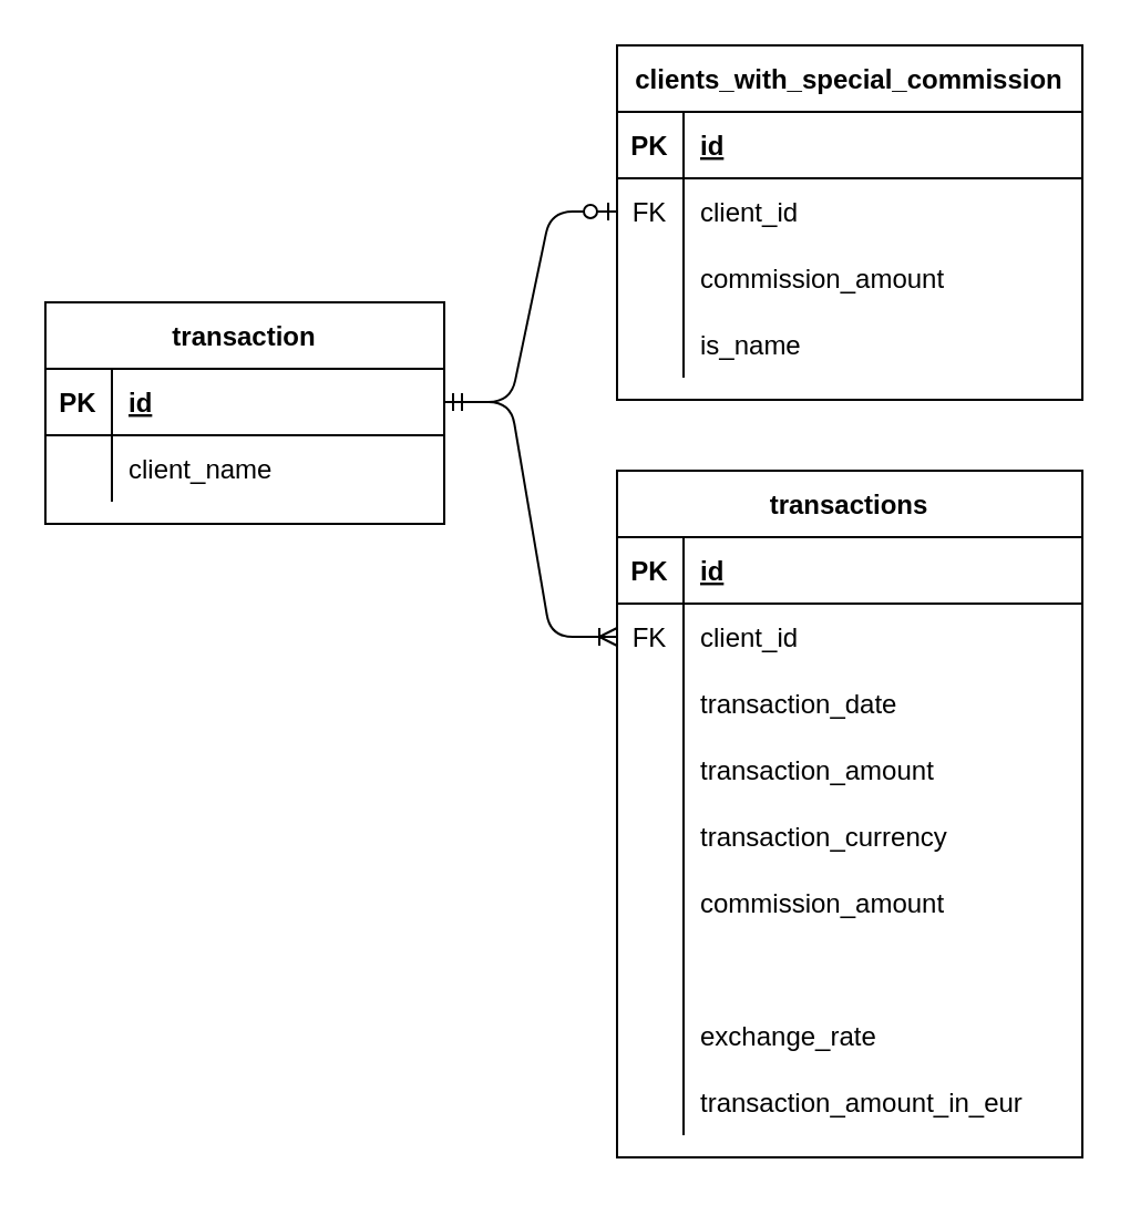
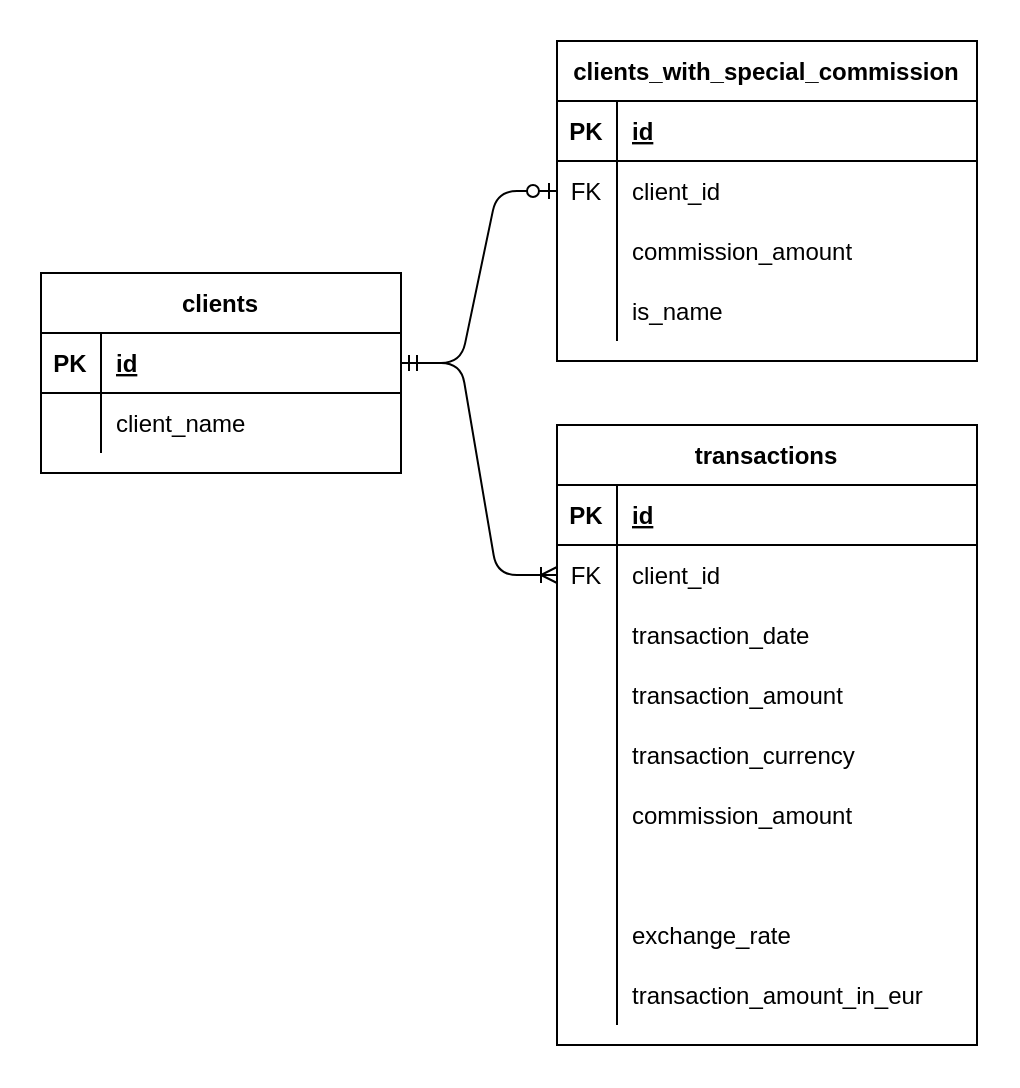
- <mxCell id="2" value="transaction" style="shape=table;startSize=30;container=1;collapsible=1;childLayout=tableLayout;fixedRows=1;rowLines=0;fontStyle=1;align=center;resizeLast=1;" parent="1" vertex="1"><mxGeometry x="20" y="136" width="180" height="100" as="geometry" /></mxCell>
+ <mxCell id="2" value="clients" style="shape=table;startSize=30;container=1;collapsible=1;childLayout=tableLayout;fixedRows=1;rowLines=0;fontStyle=1;align=center;resizeLast=1;" parent="1" vertex="1"><mxGeometry x="20" y="136" width="180" height="100" as="geometry" /></mxCell>
